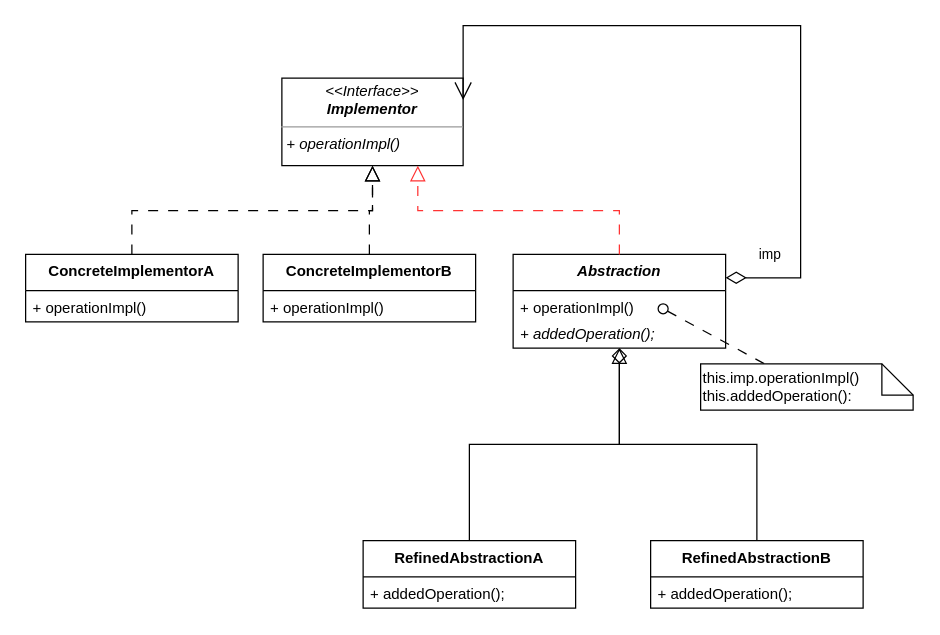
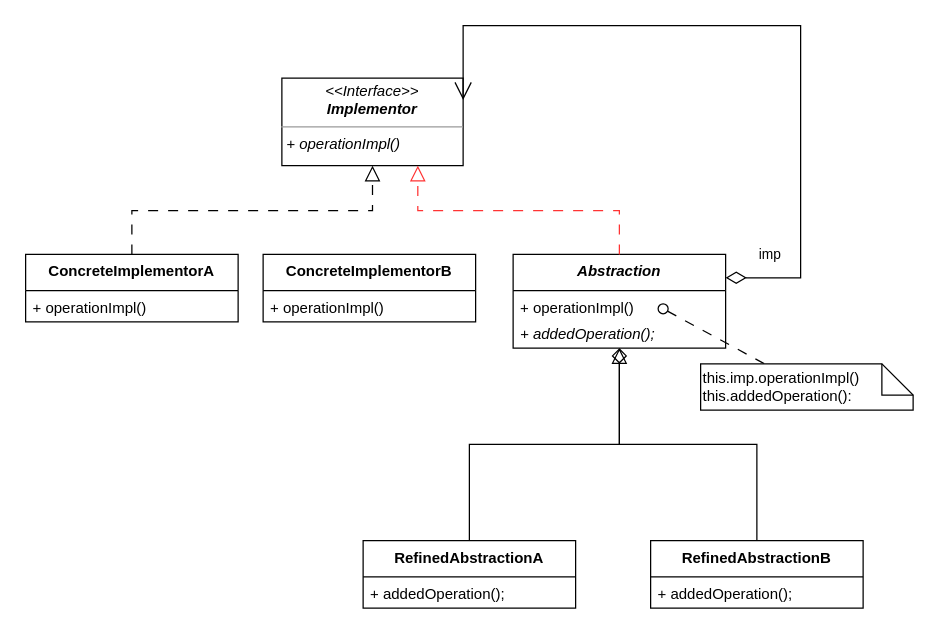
- <mxCell id="8" value="" style="endArrow=block;endSize=10;endFill=0;shadow=0;strokeWidth=1;rounded=0;edgeStyle=elbowEdgeStyle;elbow=vertical;dashed=1;dashPattern=8 8;labelBackgroundColor=none;fontColor=default;entryX=0.5;entryY=1;entryDx=0;entryDy=0;exitX=0.5;exitY=0;exitDx=0;exitDy=0;" edge="1" parent="1" source="6" target="3"><mxGeometry width="160" relative="1" as="geometry"><mxPoint x="120" y="222" as="sourcePoint" /><mxPoint x="353" y="82" as="targetPoint" /></mxGeometry></mxCell>
